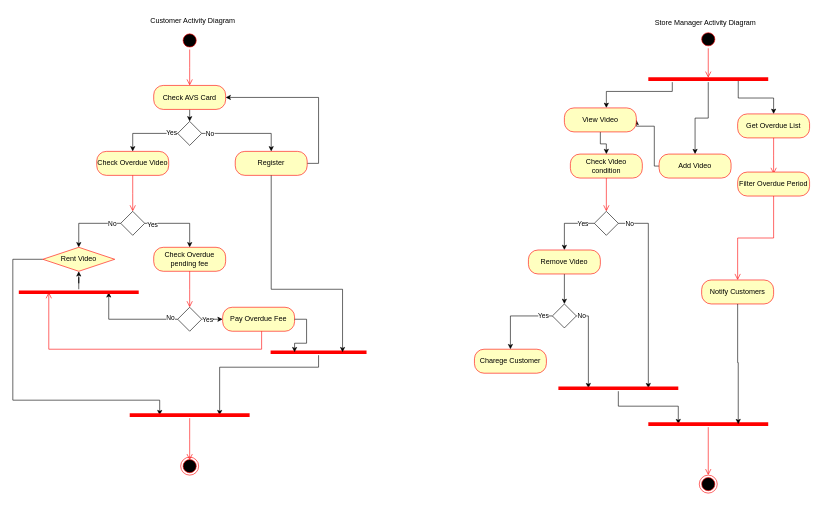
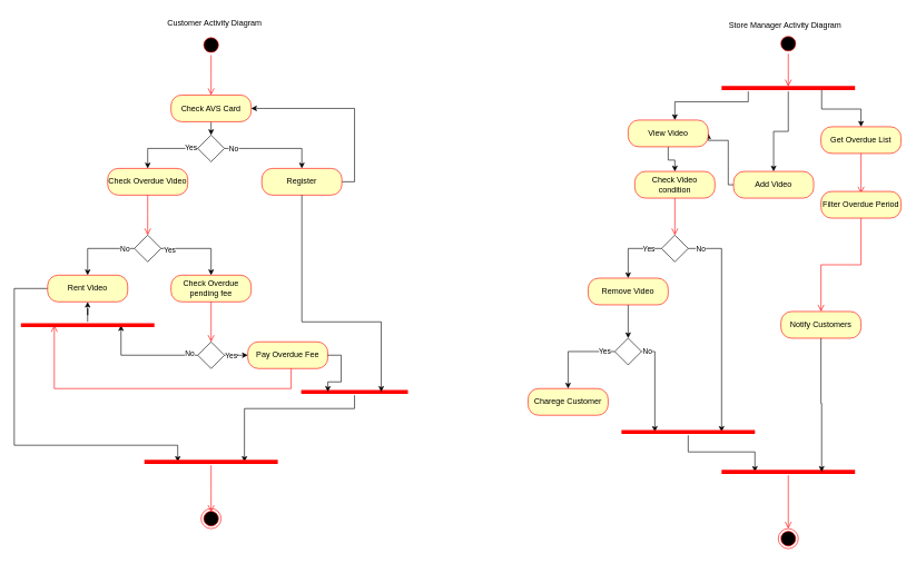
- <mxCell id="21" value="Rent Video" style="rhombus;whiteSpace=wrap;html=1;arcSize=40;fontColor=#000000;fillColor=#ffffc0;strokeColor=#ff0000;" vertex="1" parent="1"><mxGeometry x="70" y="412" width="120" height="40" as="geometry" /></mxCell>
+ <mxCell id="21" value="Rent Video" style="rounded=1;whiteSpace=wrap;html=1;arcSize=40;fontColor=#000000;fillColor=#ffffc0;strokeColor=#ff0000;" vertex="1" parent="1"><mxGeometry x="70" y="412" width="120" height="40" as="geometry" /></mxCell>
